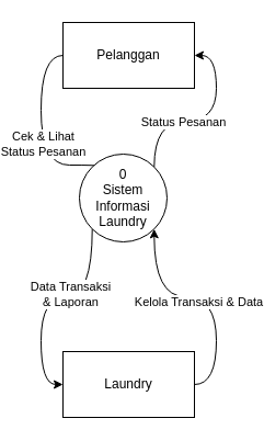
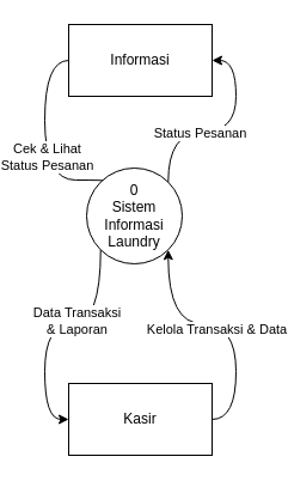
- <mxCell id="4" value="Pelanggan" style="rounded=0;whiteSpace=wrap;html=1;" vertex="1" parent="1"><mxGeometry x="40" y="20" width="120" height="60" as="geometry" /></mxCell>
+ <mxCell id="4" value="Informasi" style="rounded=0;whiteSpace=wrap;html=1;" vertex="1" parent="1"><mxGeometry x="40" y="20" width="120" height="60" as="geometry" /></mxCell>
- <mxCell id="7" value="Laundry" style="rounded=0;whiteSpace=wrap;html=1;" vertex="1" parent="1"><mxGeometry x="40" y="320" width="120" height="60" as="geometry" /></mxCell>
+ <mxCell id="7" value="Kasir" style="rounded=0;whiteSpace=wrap;html=1;" vertex="1" parent="1"><mxGeometry x="40" y="320" width="120" height="60" as="geometry" /></mxCell>
